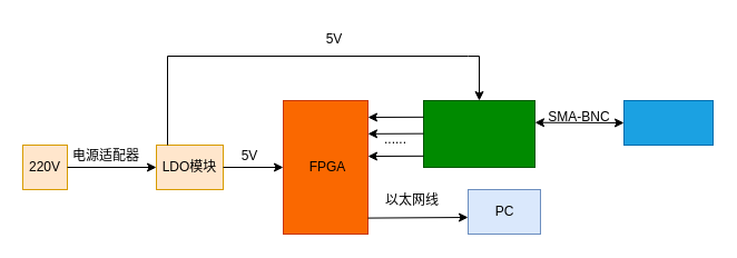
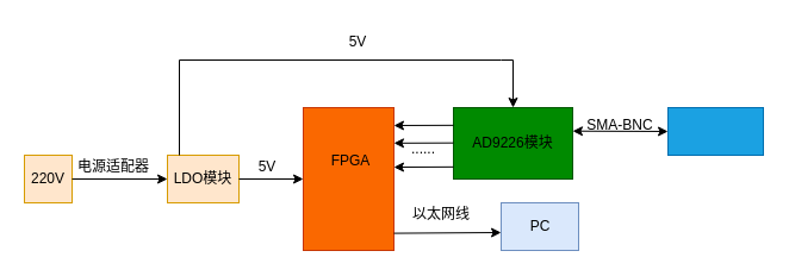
+ <mxCell id="11" value="AD9226模块" style="text;html=1;align=center;verticalAlign=middle;whiteSpace=wrap;rounded=0;" parent="1" vertex="1"><mxGeometry x="395" y="105" width="70" height="30" as="geometry" /></mxCell>
- <mxCell id="7" value="FPGA" style="text;html=1;align=center;verticalAlign=middle;whiteSpace=wrap;rounded=0;" parent="1" vertex="1"><mxGeometry x="264" y="135" width="60" height="30" as="geometry" /></mxCell>
+ <mxCell id="7" value="FPGA" style="text;html=1;align=center;verticalAlign=middle;whiteSpace=wrap;rounded=0;" parent="1" vertex="1"><mxGeometry x="264" y="120" width="60" height="30" as="geometry" /></mxCell>
